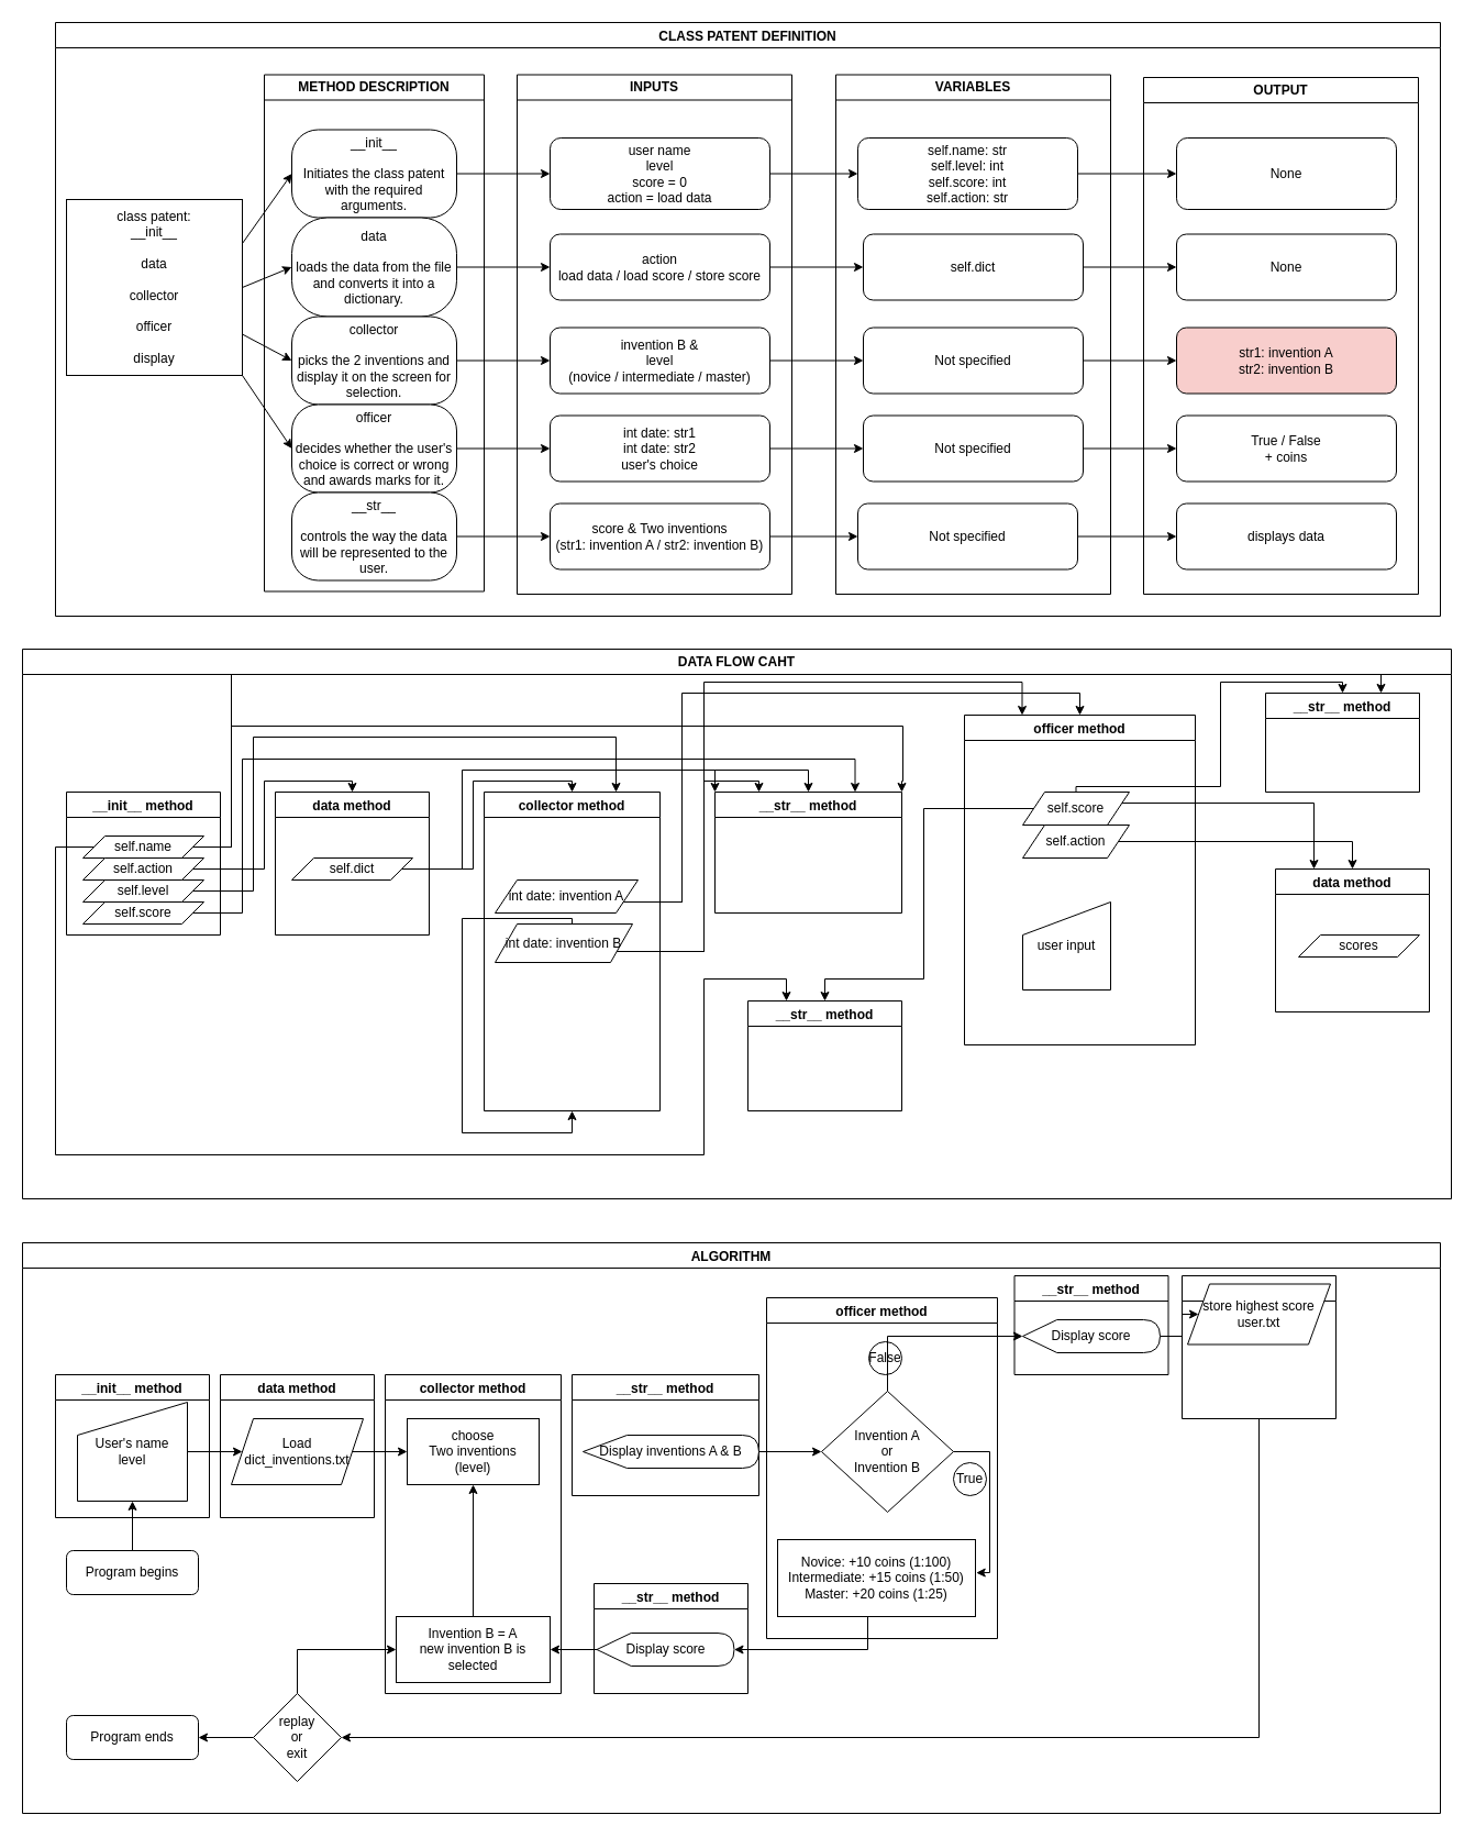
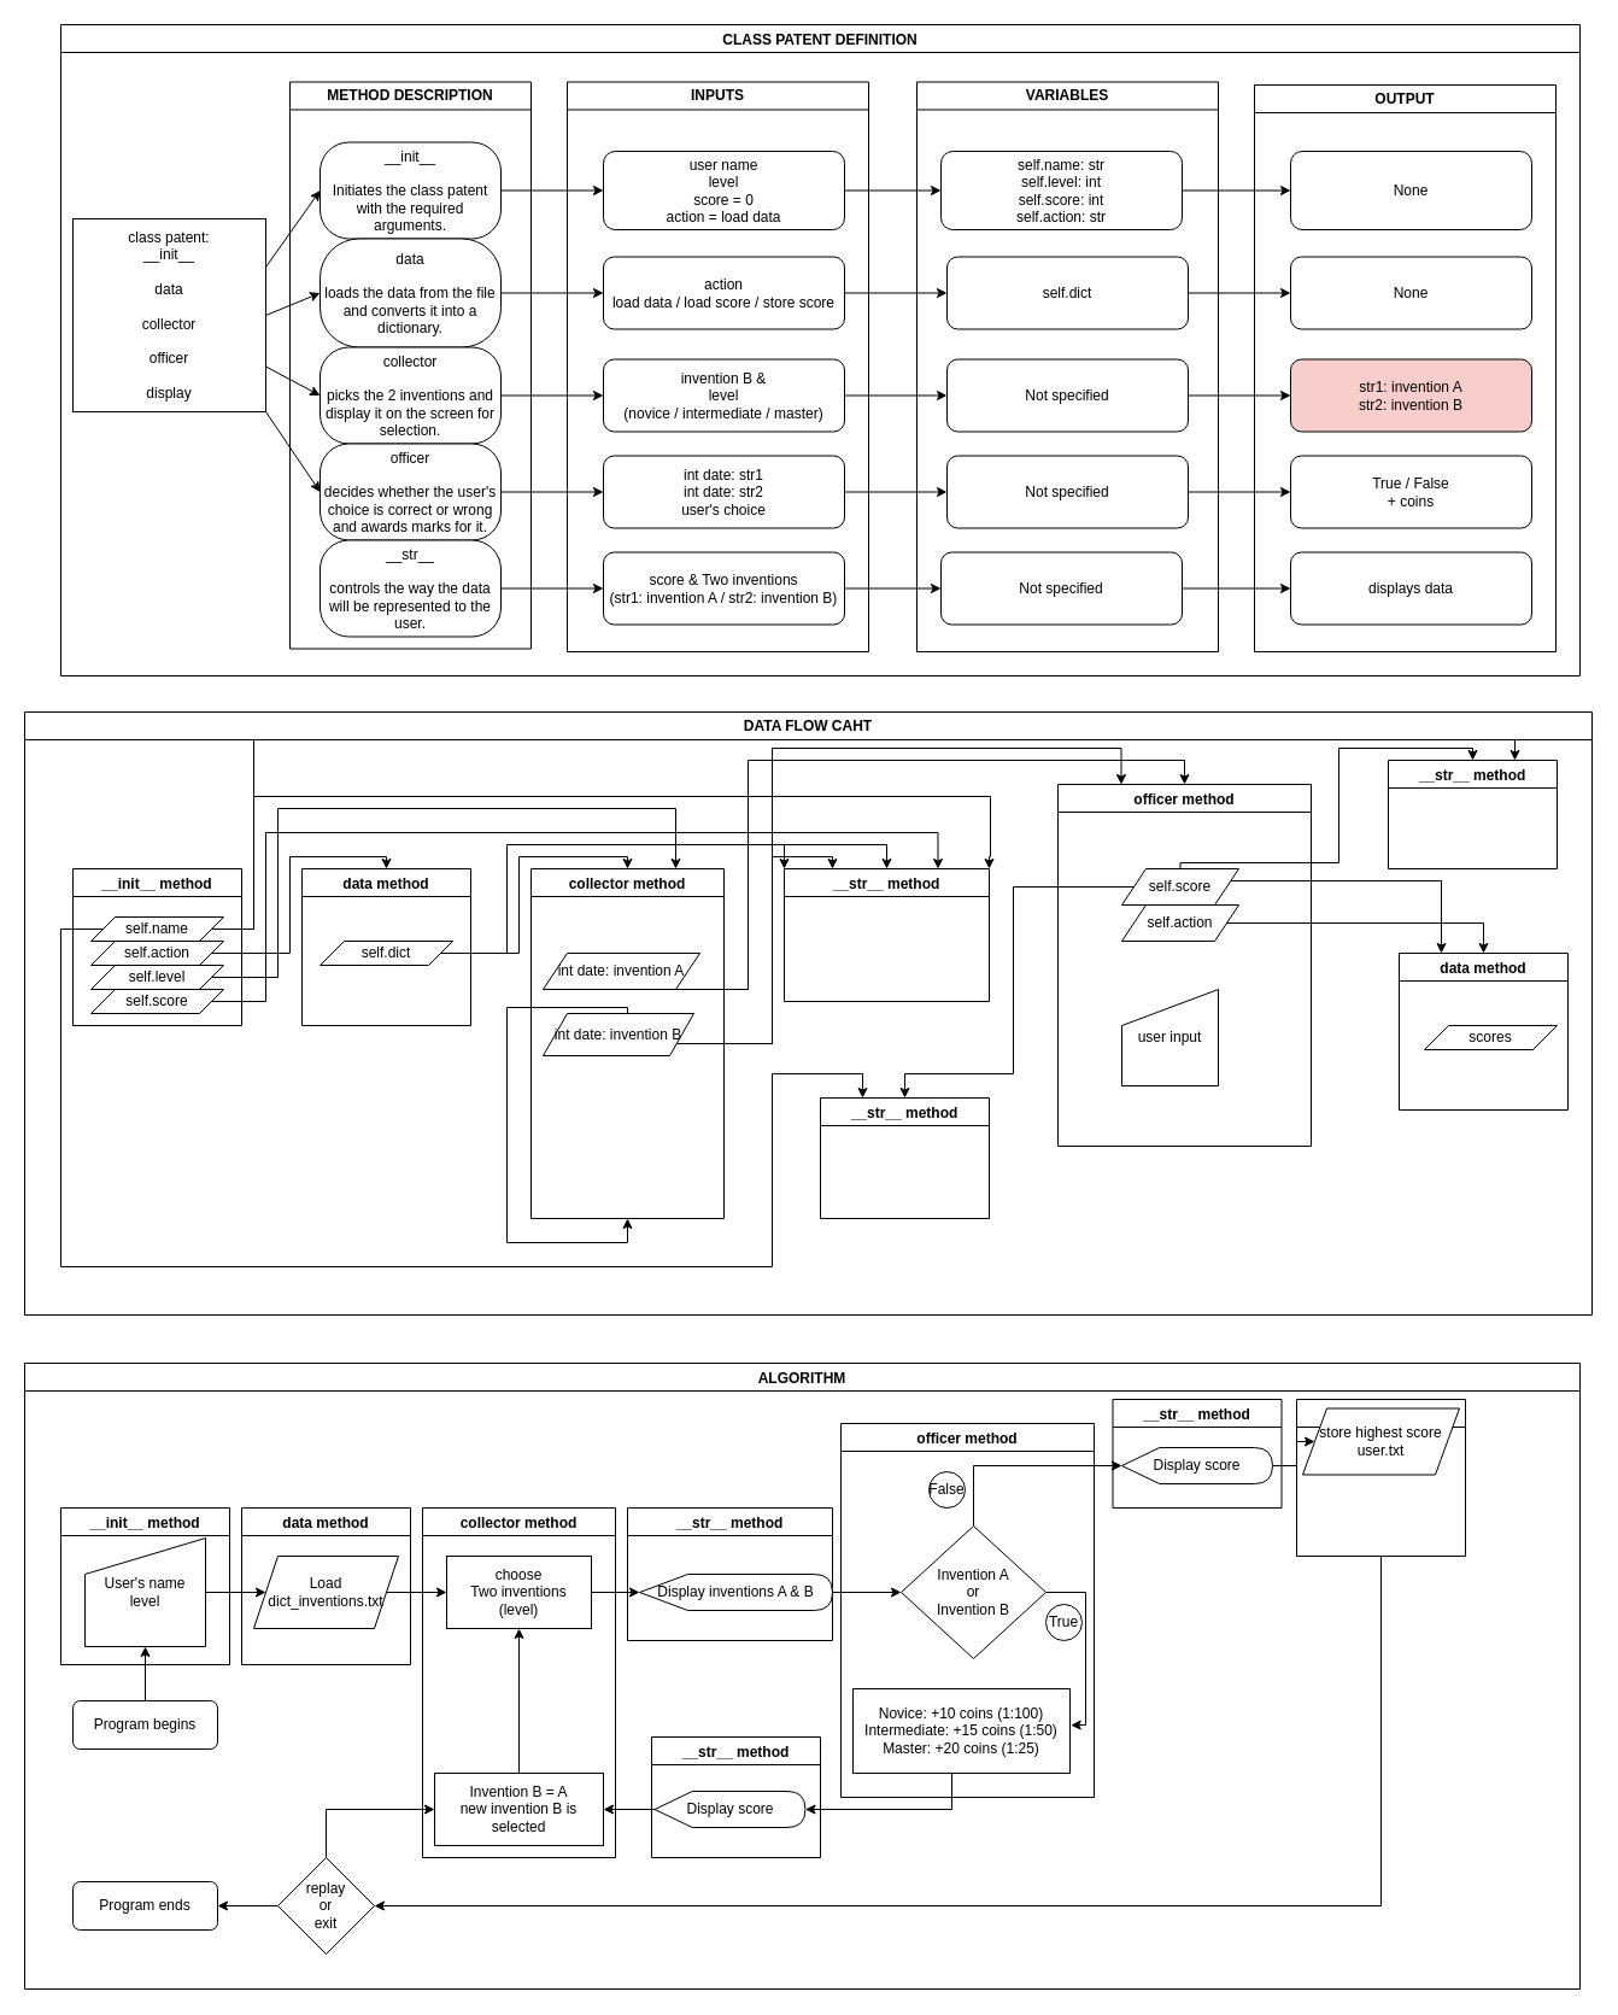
- <mxCell id="86" value="int date: invention A" style="shape=parallelogram;perimeter=parallelogramPerimeter;whiteSpace=wrap;html=1;fixedSize=1;" parent="85" vertex="1"><mxGeometry x="10" y="80" width="130" height="30" as="geometry" /></mxCell>
+ <mxCell id="86" value="int date: invention A" style="shape=parallelogram;perimeter=parallelogramPerimeter;whiteSpace=wrap;html=1;fixedSize=1;" parent="85" vertex="1"><mxGeometry x="10" y="70" width="130" height="30" as="geometry" /></mxCell>
- <mxCell id="17" value="False" style="ellipse;whiteSpace=wrap;html=1;aspect=fixed;" parent="15" vertex="1"><mxGeometry x="93" y="40" width="30" height="30" as="geometry" /></mxCell>
+ <mxCell id="17" value="False" style="ellipse;whiteSpace=wrap;html=1;aspect=fixed;" parent="15" vertex="1"><mxGeometry x="73" y="40" width="30" height="30" as="geometry" /></mxCell>
+ <mxCell id="37" value="" style="edgeStyle=orthogonalEdgeStyle;rounded=0;orthogonalLoop=1;jettySize=auto;html=1;" parent="2" source="5" target="9" edge="1"><mxGeometry relative="1" as="geometry" /></mxCell>
